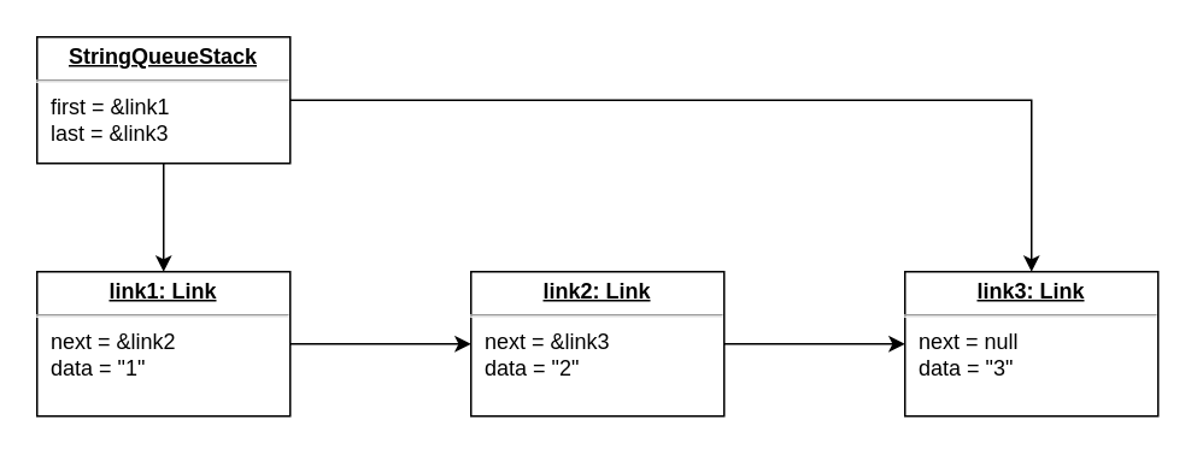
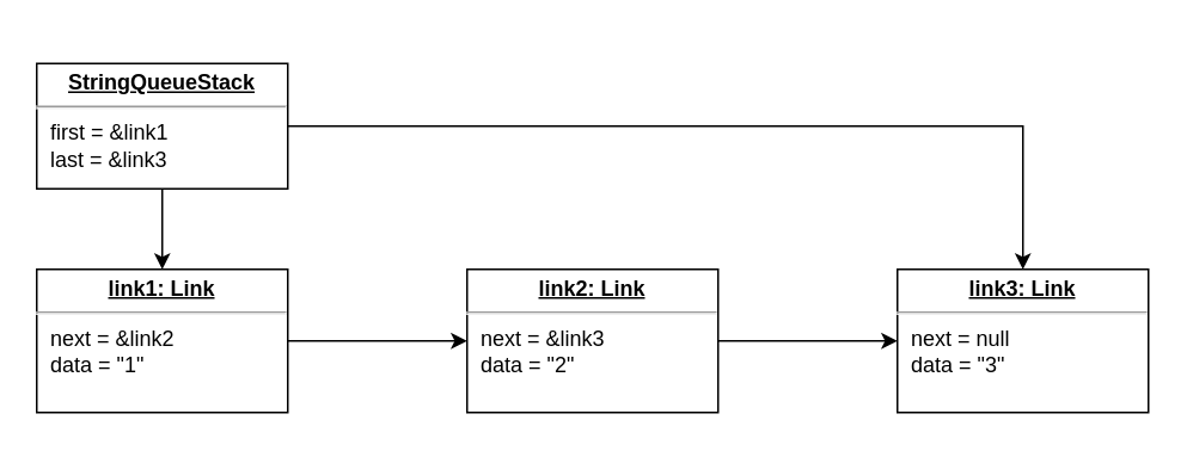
- <mxCell id="4" value="&lt;p style=&quot;margin: 0px ; margin-top: 4px ; text-align: center ; text-decoration: underline&quot;&gt;&lt;b&gt;StringQueueStack&lt;/b&gt;&lt;/p&gt;&lt;hr&gt;&lt;p style=&quot;margin: 0px ; margin-left: 8px&quot;&gt;first = &amp;amp;link1&lt;/p&gt;&lt;p style=&quot;margin: 0px ; margin-left: 8px&quot;&gt;last = &amp;amp;link3&lt;/p&gt;" style="verticalAlign=top;align=left;overflow=fill;fontSize=12;fontFamily=Helvetica;html=1;rounded=0;shadow=0;comic=0;labelBackgroundColor=none;strokeWidth=1" parent="1" vertex="1"><mxGeometry x="20" y="20" width="140" height="70" as="geometry" /></mxCell>
+ <mxCell id="4" value="&lt;p style=&quot;margin: 0px ; margin-top: 4px ; text-align: center ; text-decoration: underline&quot;&gt;&lt;b&gt;StringQueueStack&lt;/b&gt;&lt;/p&gt;&lt;hr&gt;&lt;p style=&quot;margin: 0px ; margin-left: 8px&quot;&gt;first = &amp;amp;link1&lt;/p&gt;&lt;p style=&quot;margin: 0px ; margin-left: 8px&quot;&gt;last = &amp;amp;link3&lt;/p&gt;" style="verticalAlign=top;align=left;overflow=fill;fontSize=12;fontFamily=Helvetica;html=1;rounded=0;shadow=0;comic=0;labelBackgroundColor=none;strokeWidth=1" parent="1" vertex="1"><mxGeometry x="20" y="35" width="140" height="70" as="geometry" /></mxCell>
